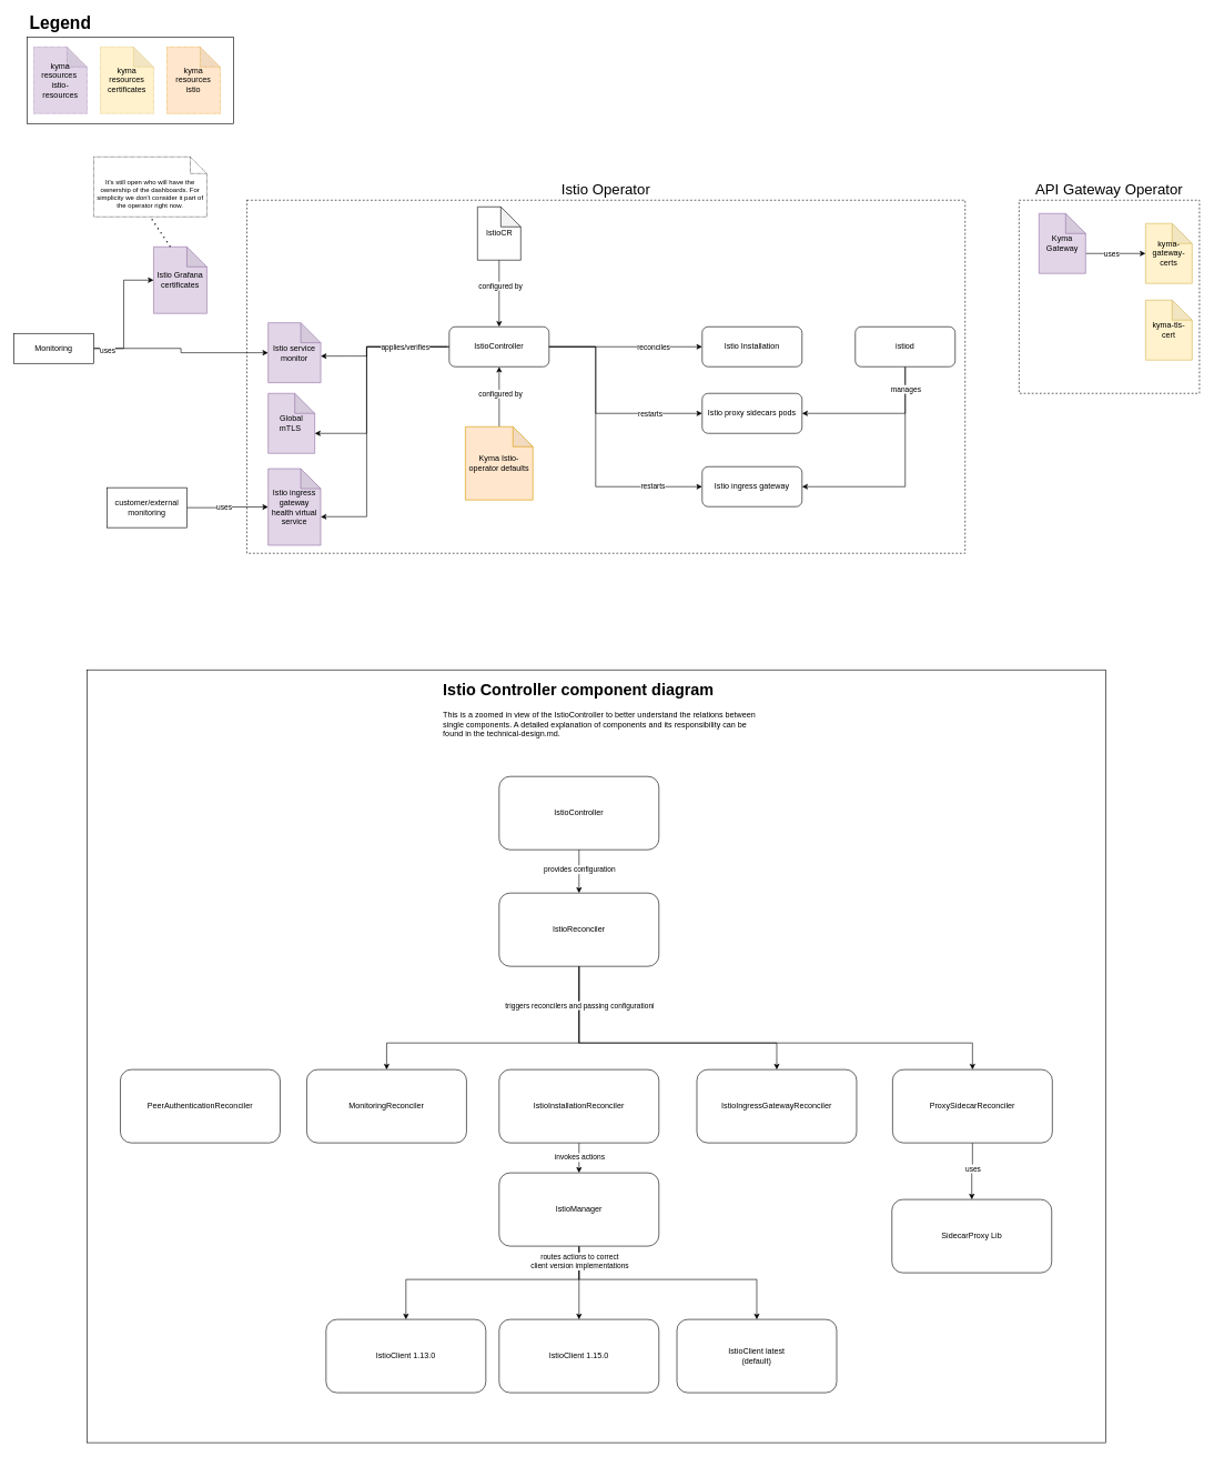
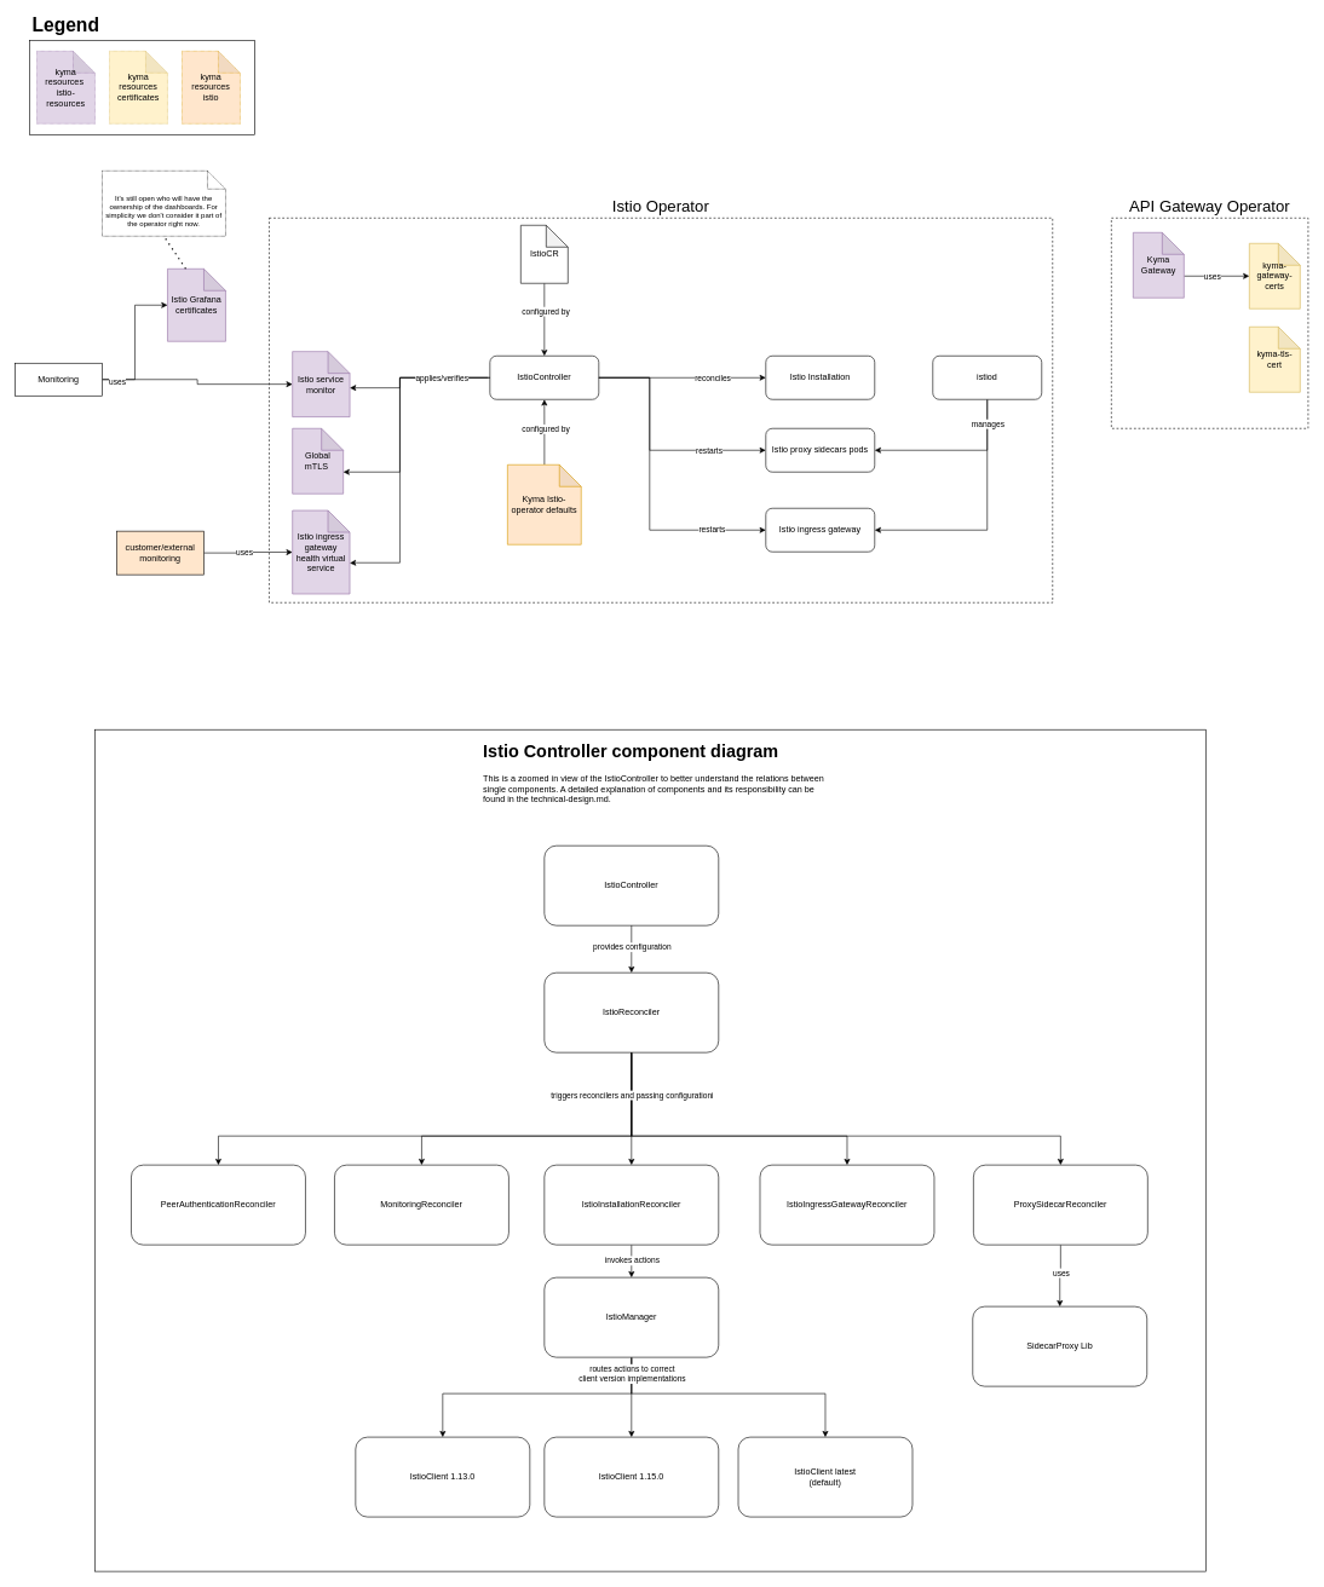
- <mxCell id="33" value="customer/external monitoring" style="whiteSpace=wrap;html=1;" parent="1" vertex="1"><mxGeometry x="160" y="731.5" width="120" height="60" as="geometry" /></mxCell>
+ <mxCell id="33" value="customer/external monitoring" style="whiteSpace=wrap;html=1;fillColor=#ffe6cc;" parent="1" vertex="1"><mxGeometry x="160" y="731.5" width="120" height="60" as="geometry" /></mxCell>
+ <mxCell id="51" style="edgeStyle=orthogonalEdgeStyle;rounded=0;orthogonalLoop=1;jettySize=auto;html=1;" parent="1" source="52" target="78" edge="1"><mxGeometry relative="1" as="geometry"><Array as="points"><mxPoint x="869" y="1565" /><mxPoint x="300" y="1565" /></Array></mxGeometry></mxCell>
+ <mxCell id="50" style="edgeStyle=orthogonalEdgeStyle;rounded=0;orthogonalLoop=1;jettySize=auto;html=1;entryX=0.5;entryY=0;entryDx=0;entryDy=0;" parent="1" source="52" target="46" edge="1"><mxGeometry relative="1" as="geometry" /></mxCell>
